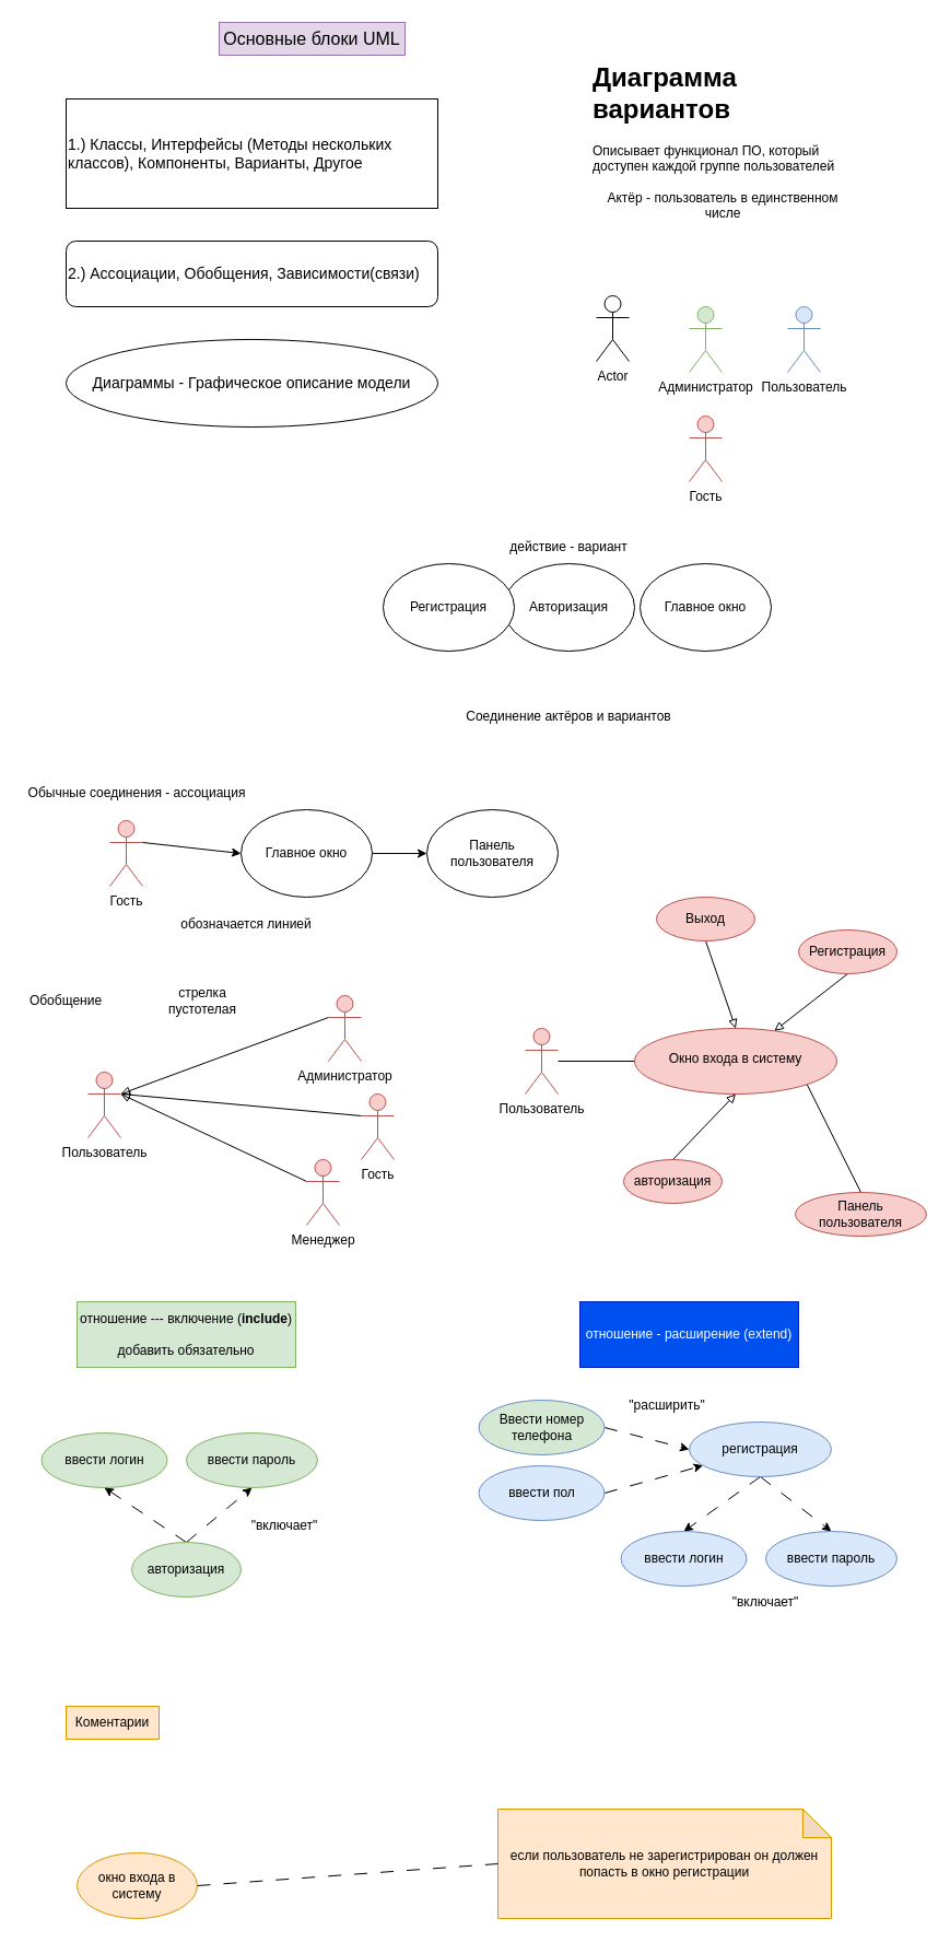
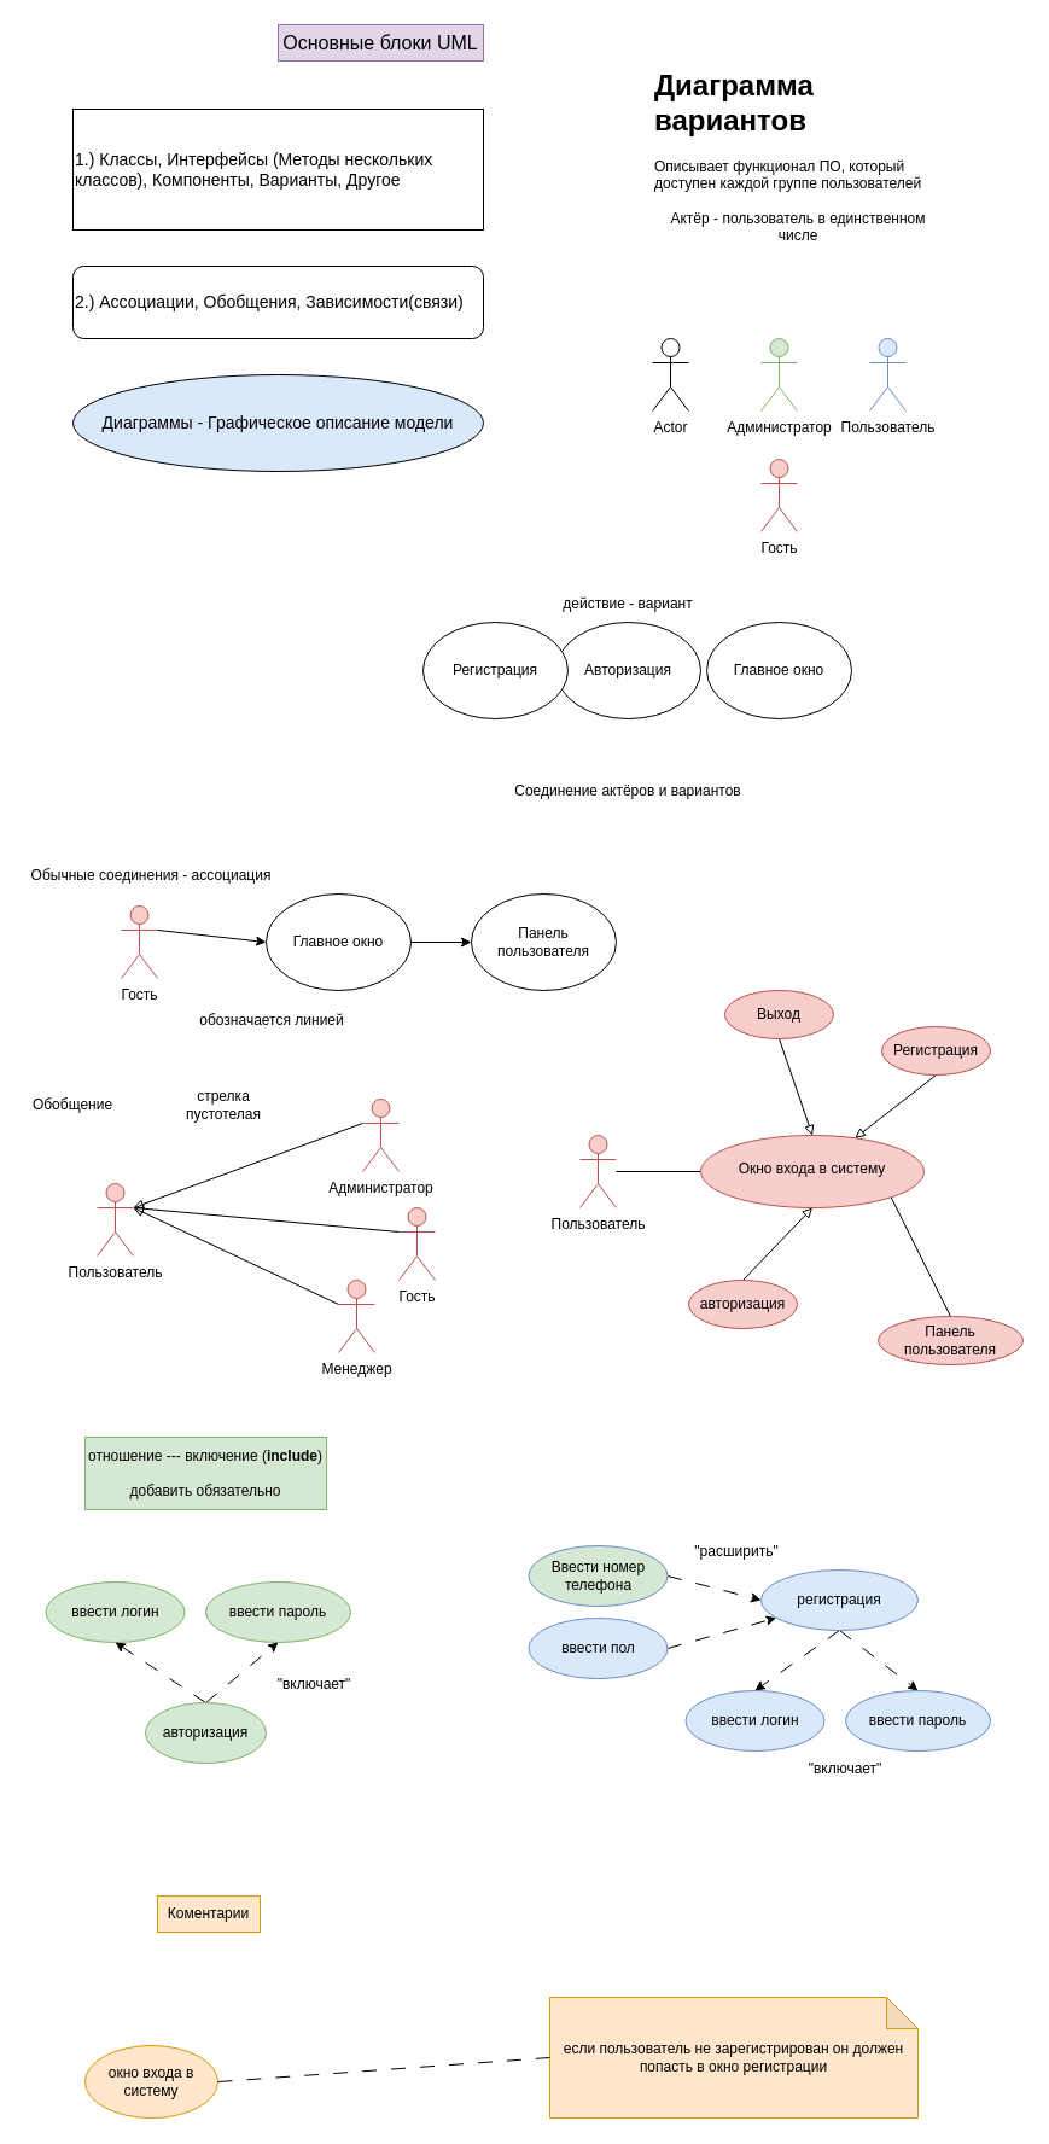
- <mxCell id="2" value="Основные блоки UML" style="text;html=1;align=center;verticalAlign=middle;whiteSpace=wrap;rounded=0;fontSize=16;fillColor=#e1d5e7;strokeColor=#9673a6;" parent="1" vertex="1"><mxGeometry x="200" y="20" width="170" height="30" as="geometry" /></mxCell>
+ <mxCell id="2" value="Основные блоки UML" style="text;html=1;align=center;verticalAlign=middle;whiteSpace=wrap;rounded=0;fontSize=16;fillColor=#e1d5e7;strokeColor=#9673a6;" parent="1" vertex="1"><mxGeometry x="230" y="20" width="170" height="30" as="geometry" /></mxCell>
- <mxCell id="7" value="Actor" style="shape=umlActor;verticalLabelPosition=bottom;verticalAlign=top;html=1;" parent="1" vertex="1"><mxGeometry x="545" y="270" width="30" height="60" as="geometry" /></mxCell>
+ <mxCell id="7" value="Actor" style="shape=umlActor;verticalLabelPosition=bottom;verticalAlign=top;html=1;" parent="1" vertex="1"><mxGeometry x="540" y="280" width="30" height="60" as="geometry" /></mxCell>
- <mxCell id="5" value="&lt;font style=&quot;font-size: 14px;&quot;&gt;Диаграммы - Графическое описание модели&lt;/font&gt;" style="ellipse;whiteSpace=wrap;html=1;align=center;" parent="1" vertex="1"><mxGeometry x="60" y="310" width="340" height="80" as="geometry" /></mxCell>
+ <mxCell id="5" value="&lt;font style=&quot;font-size: 14px;&quot;&gt;Диаграммы - Графическое описание модели&lt;/font&gt;" style="ellipse;whiteSpace=wrap;html=1;align=center;fillColor=#dae8fc;" parent="1" vertex="1"><mxGeometry x="60" y="310" width="340" height="80" as="geometry" /></mxCell>
- <mxCell id="50" value="отношение - расширение (extend)" style="rounded=0;whiteSpace=wrap;html=1;fillColor=#0050ef;strokeColor=#001DBC;fontColor=#ffffff;" vertex="1" parent="1"><mxGeometry x="530" y="1190" width="200" height="60" as="geometry" /></mxCell>
- <mxCell id="63" value="Коментарии" style="text;html=1;align=center;verticalAlign=middle;whiteSpace=wrap;rounded=0;fillColor=#ffe6cc;strokeColor=#d79b00;" vertex="1" parent="1"><mxGeometry x="60" y="1560" width="85" height="30" as="geometry" /></mxCell>
+ <mxCell id="63" value="Коментарии" style="text;html=1;align=center;verticalAlign=middle;whiteSpace=wrap;rounded=0;fillColor=#ffe6cc;strokeColor=#d79b00;" vertex="1" parent="1"><mxGeometry x="130" y="1570" width="85" height="30" as="geometry" /></mxCell>
